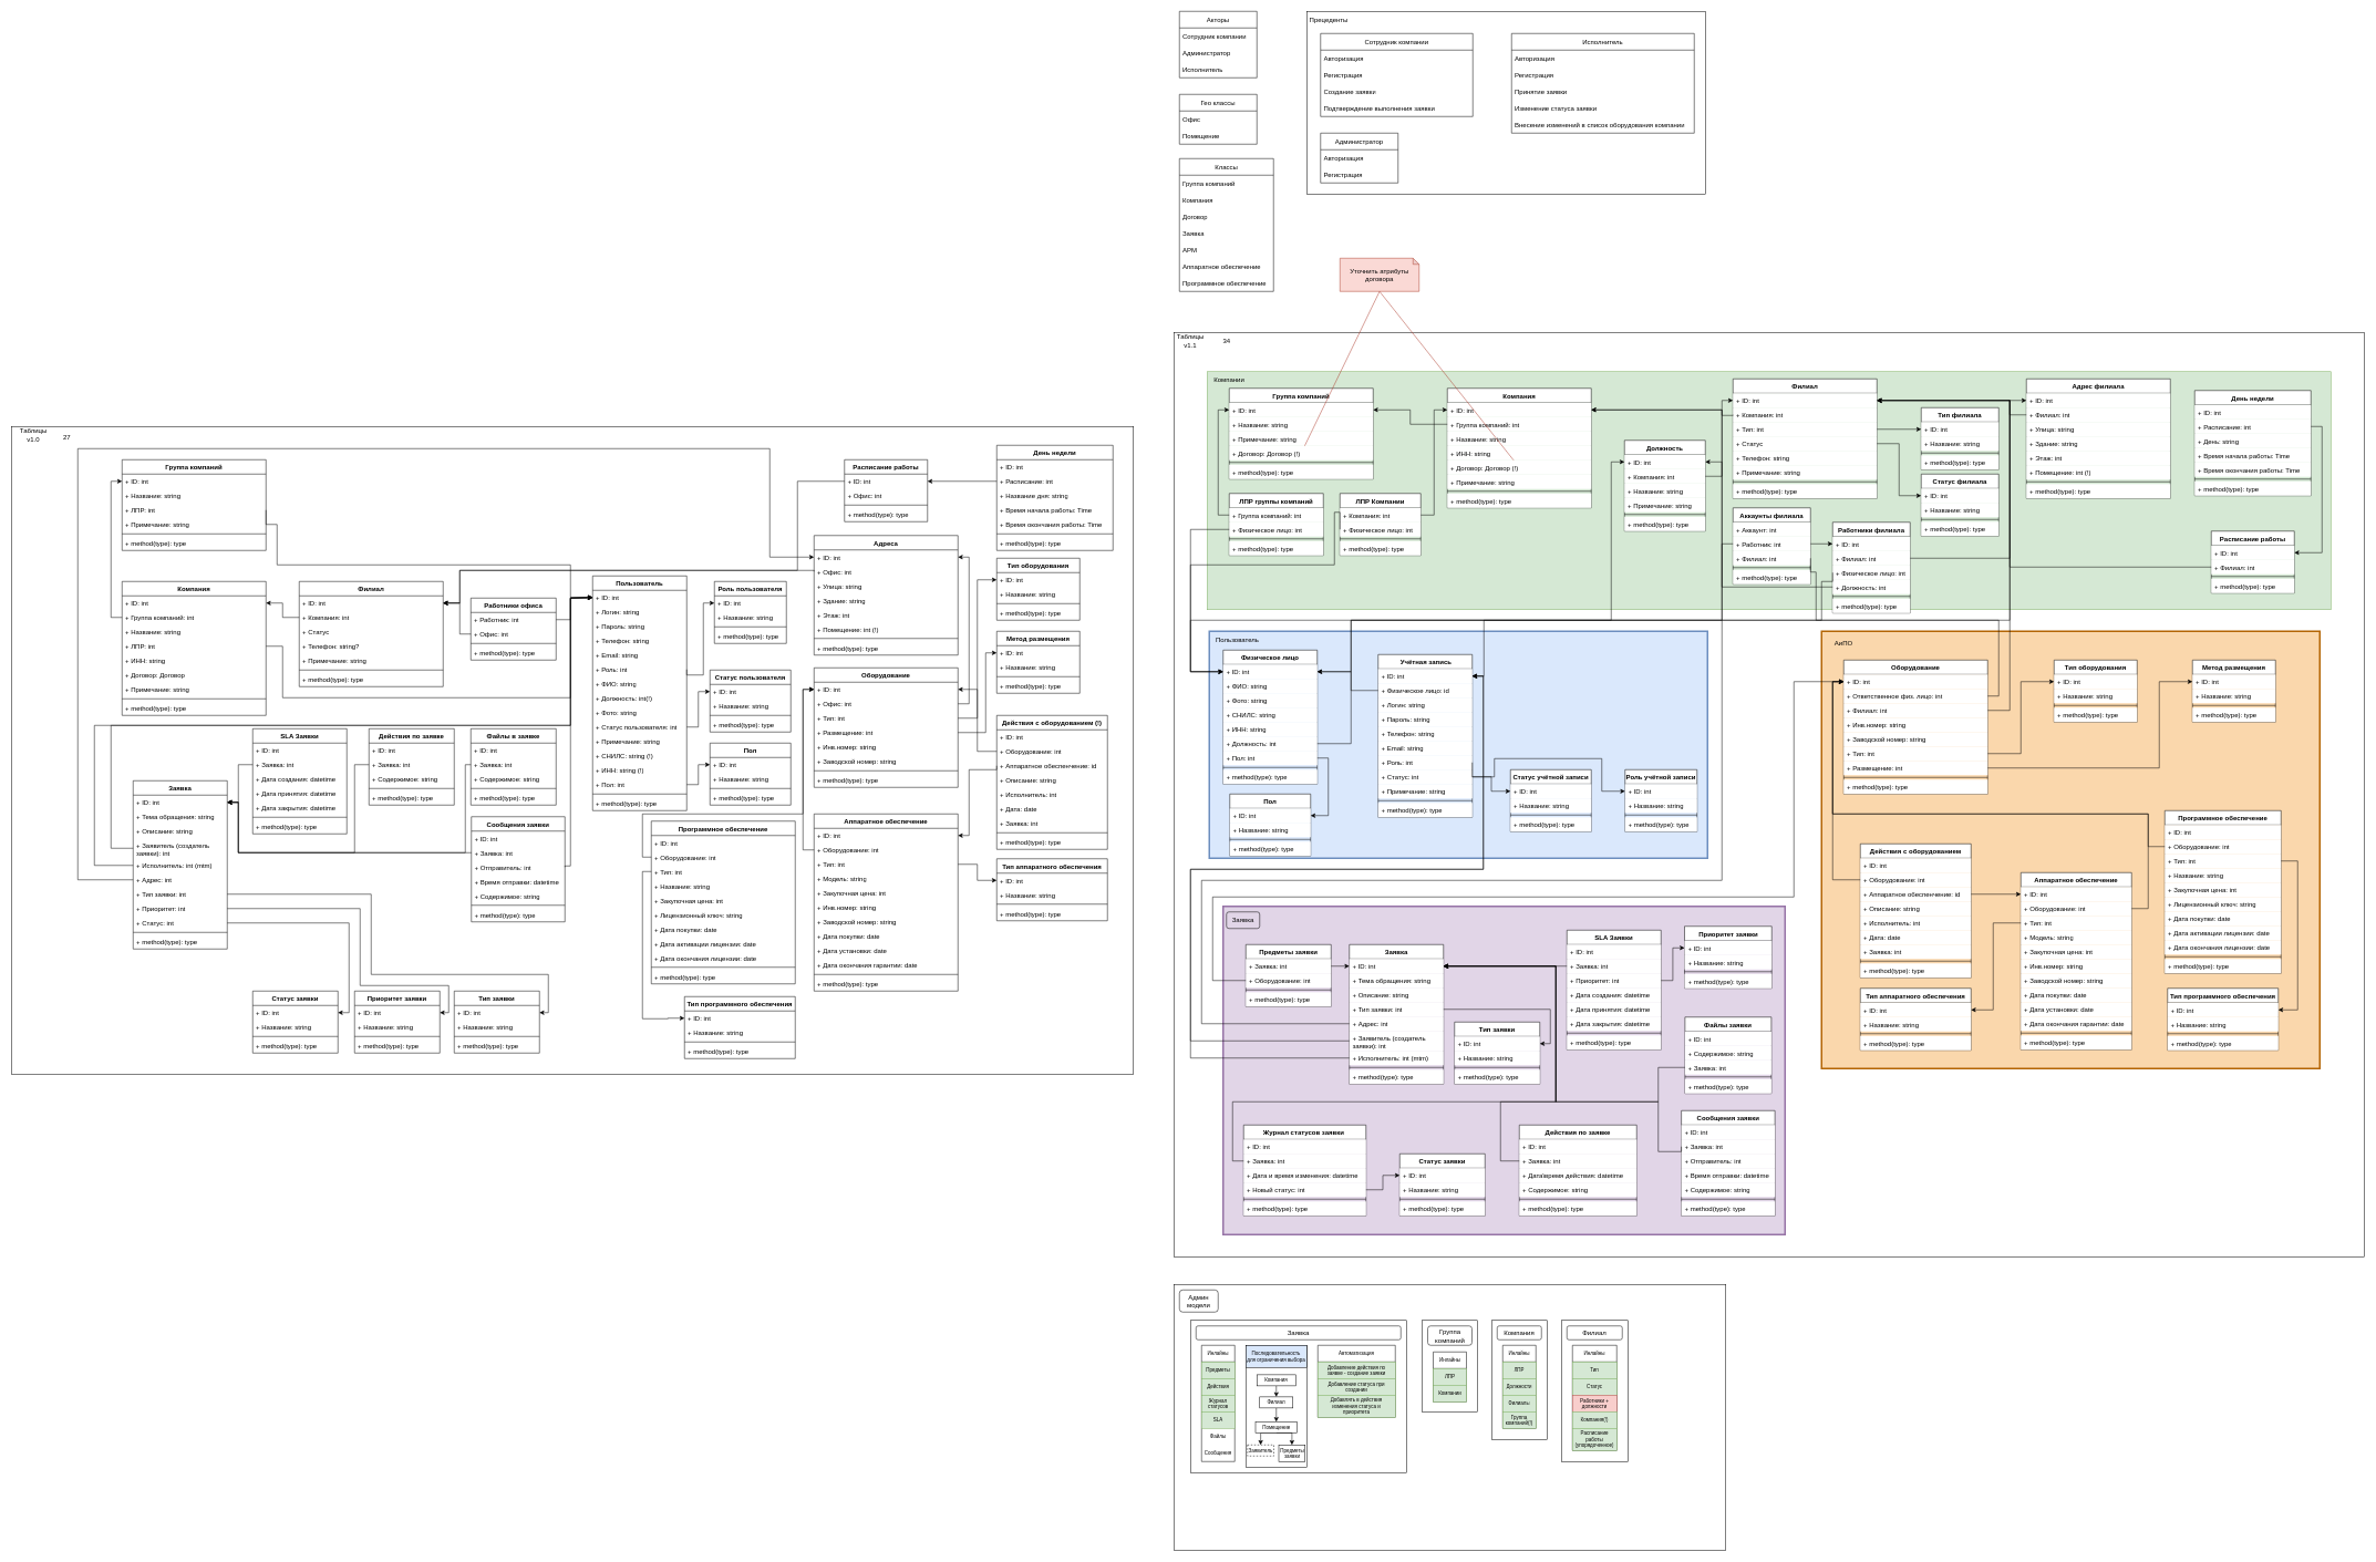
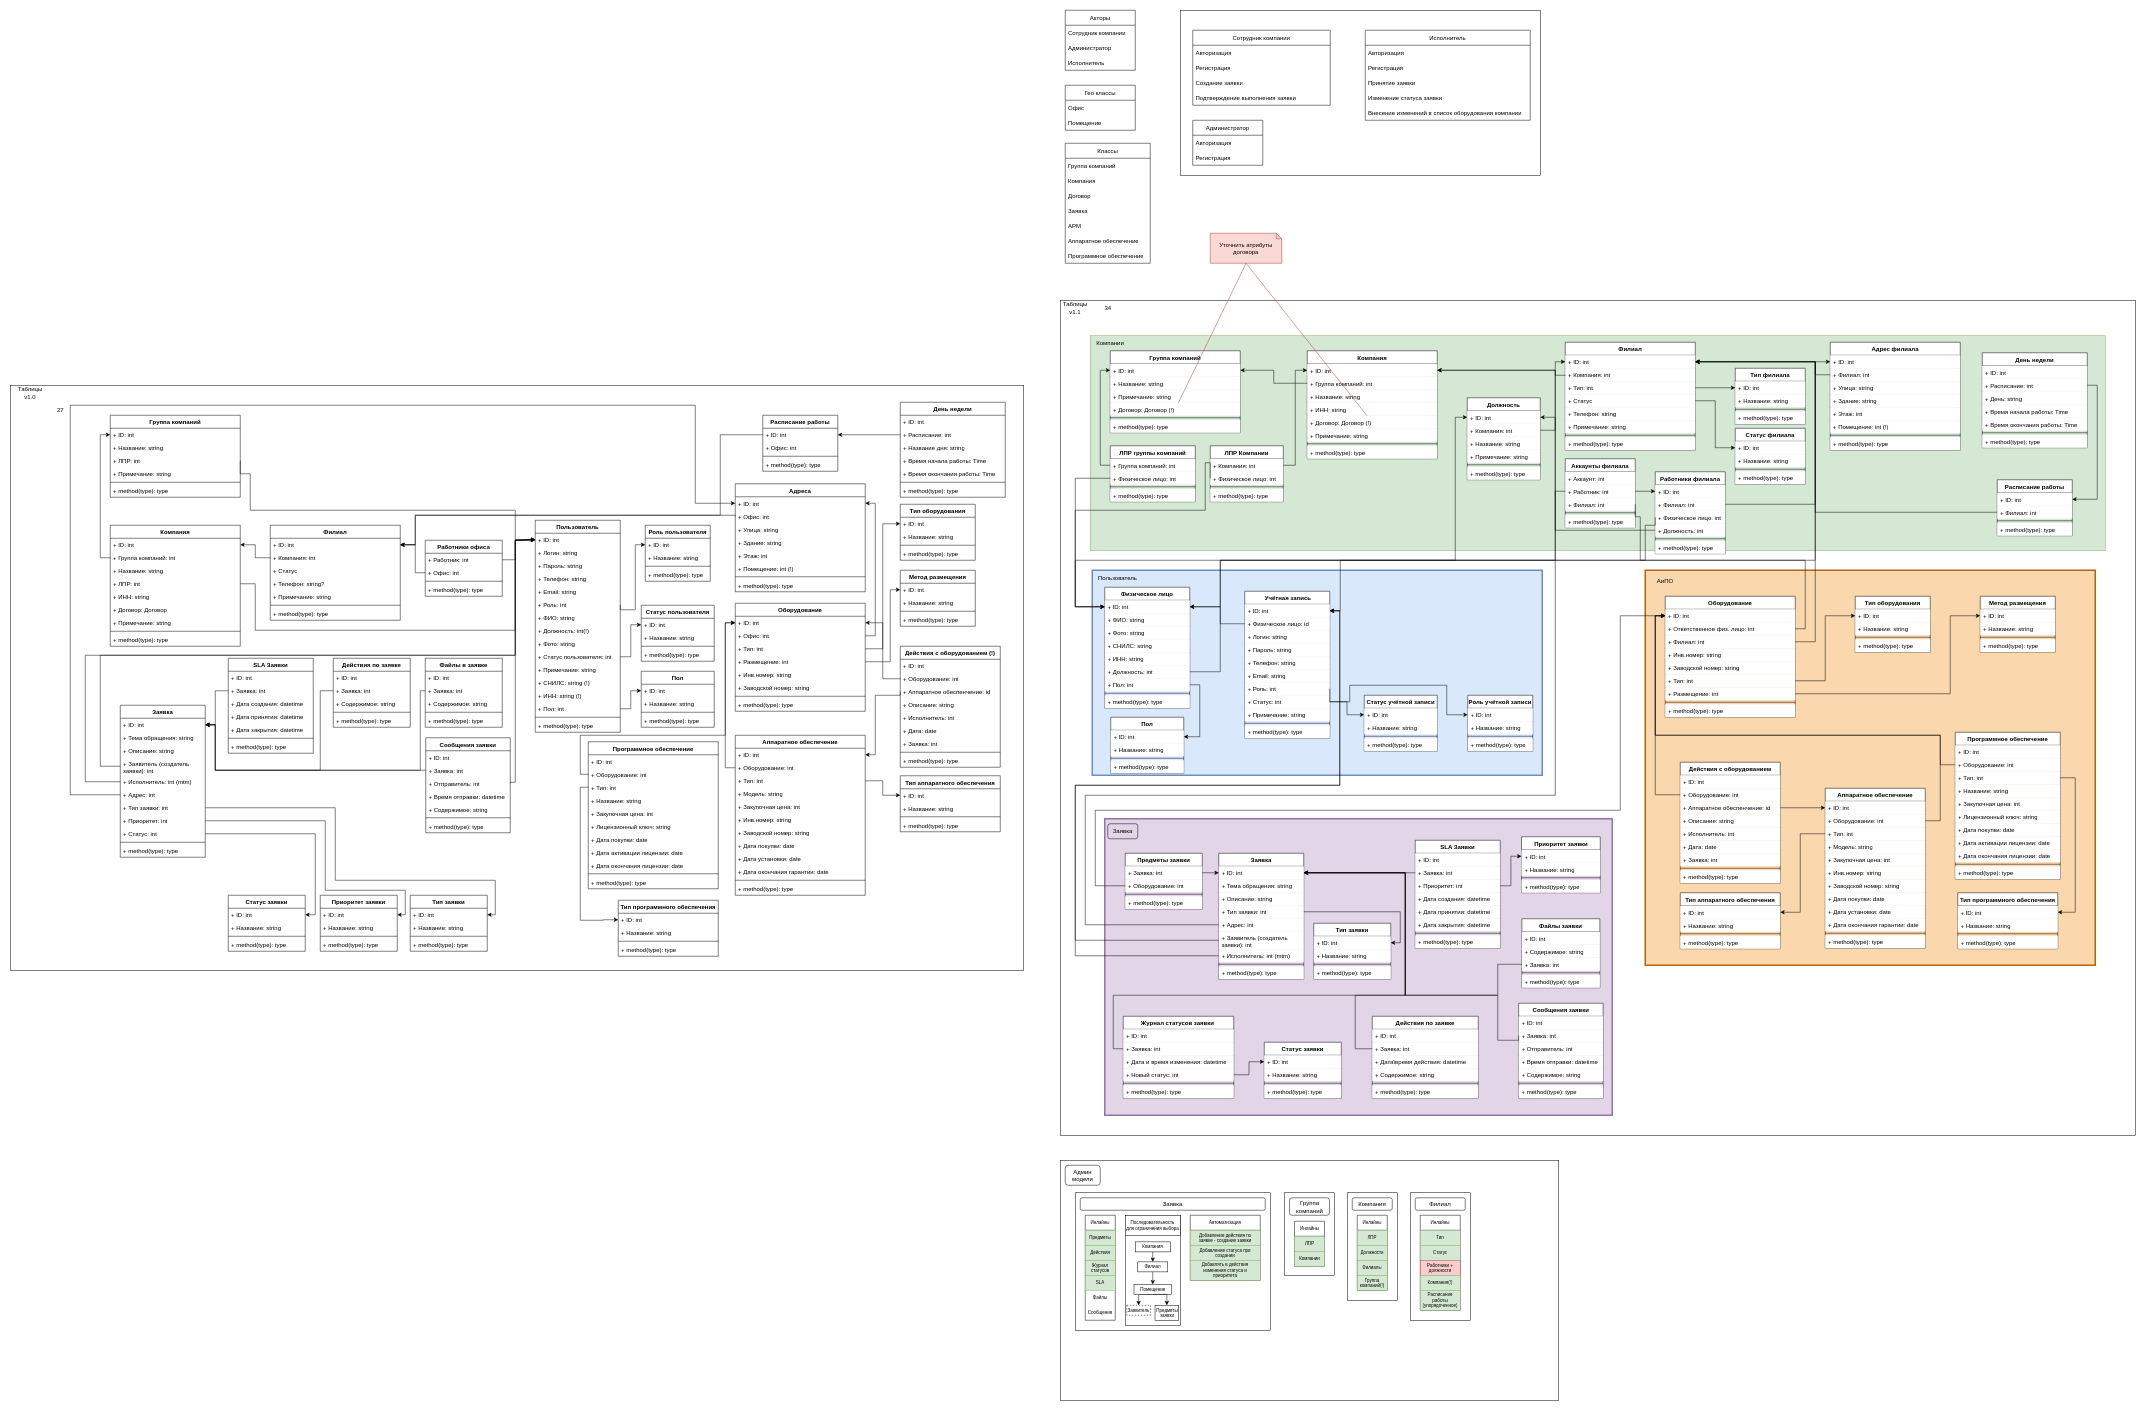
- <mxCell id="22" value="Прецеденты" style="text;html=1;align=center;verticalAlign=middle;whiteSpace=wrap;rounded=0;" parent="1" vertex="1"><mxGeometry x="2360" y="20" width="80" height="30" as="geometry" /></mxCell>
- <mxCell id="566" value="27" style="text;html=1;align=center;verticalAlign=middle;resizable=0;points=[];autosize=1;strokeColor=none;fillColor=none;" parent="1" vertex="1"><mxGeometry x="100" y="774" width="40" height="30" as="geometry" /></mxCell>
+ <mxCell id="566" value="27" style="text;html=1;align=center;verticalAlign=middle;resizable=0;points=[];autosize=1;strokeColor=none;fillColor=none;" parent="1" vertex="1"><mxGeometry x="100" y="804" width="40" height="30" as="geometry" /></mxCell>
- <mxCell id="596" value="Последовательность&lt;br style=&quot;font-size: 9px;&quot;&gt;для ограничения выбора" style="rounded=0;whiteSpace=wrap;html=1;fontSize=9;fillColor=#dae8fc;" parent="1" vertex="1"><mxGeometry x="2250" y="2430" width="110" height="40" as="geometry" /></mxCell>
+ <mxCell id="596" value="Последовательность&lt;br style=&quot;font-size: 9px;&quot;&gt;для ограничения выбора" style="rounded=0;whiteSpace=wrap;html=1;fontSize=9;" parent="1" vertex="1"><mxGeometry x="2250" y="2430" width="110" height="40" as="geometry" /></mxCell>
